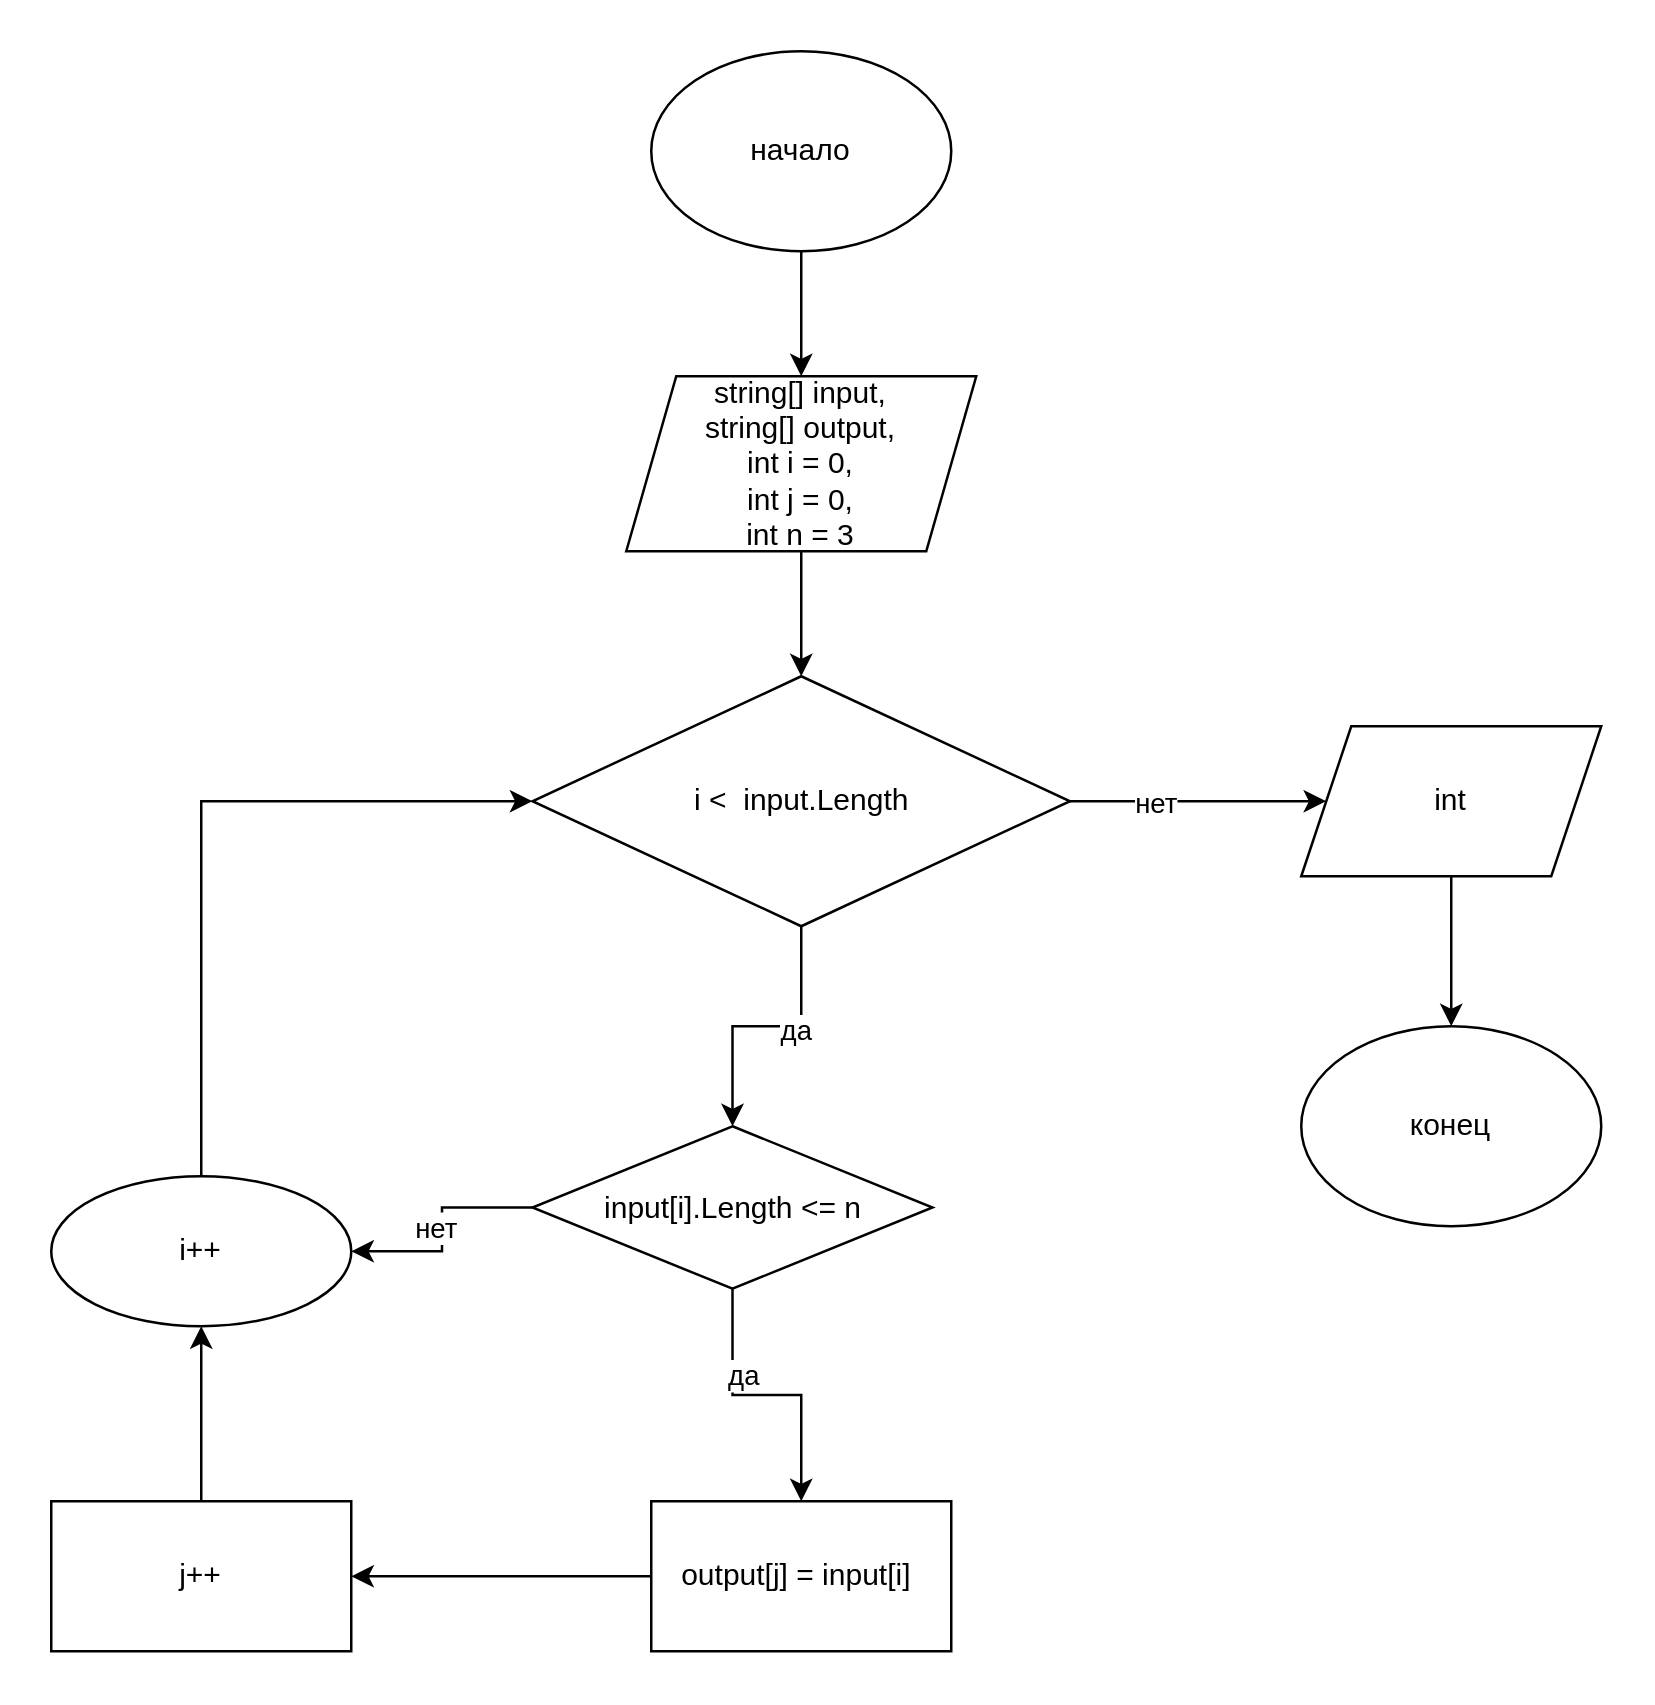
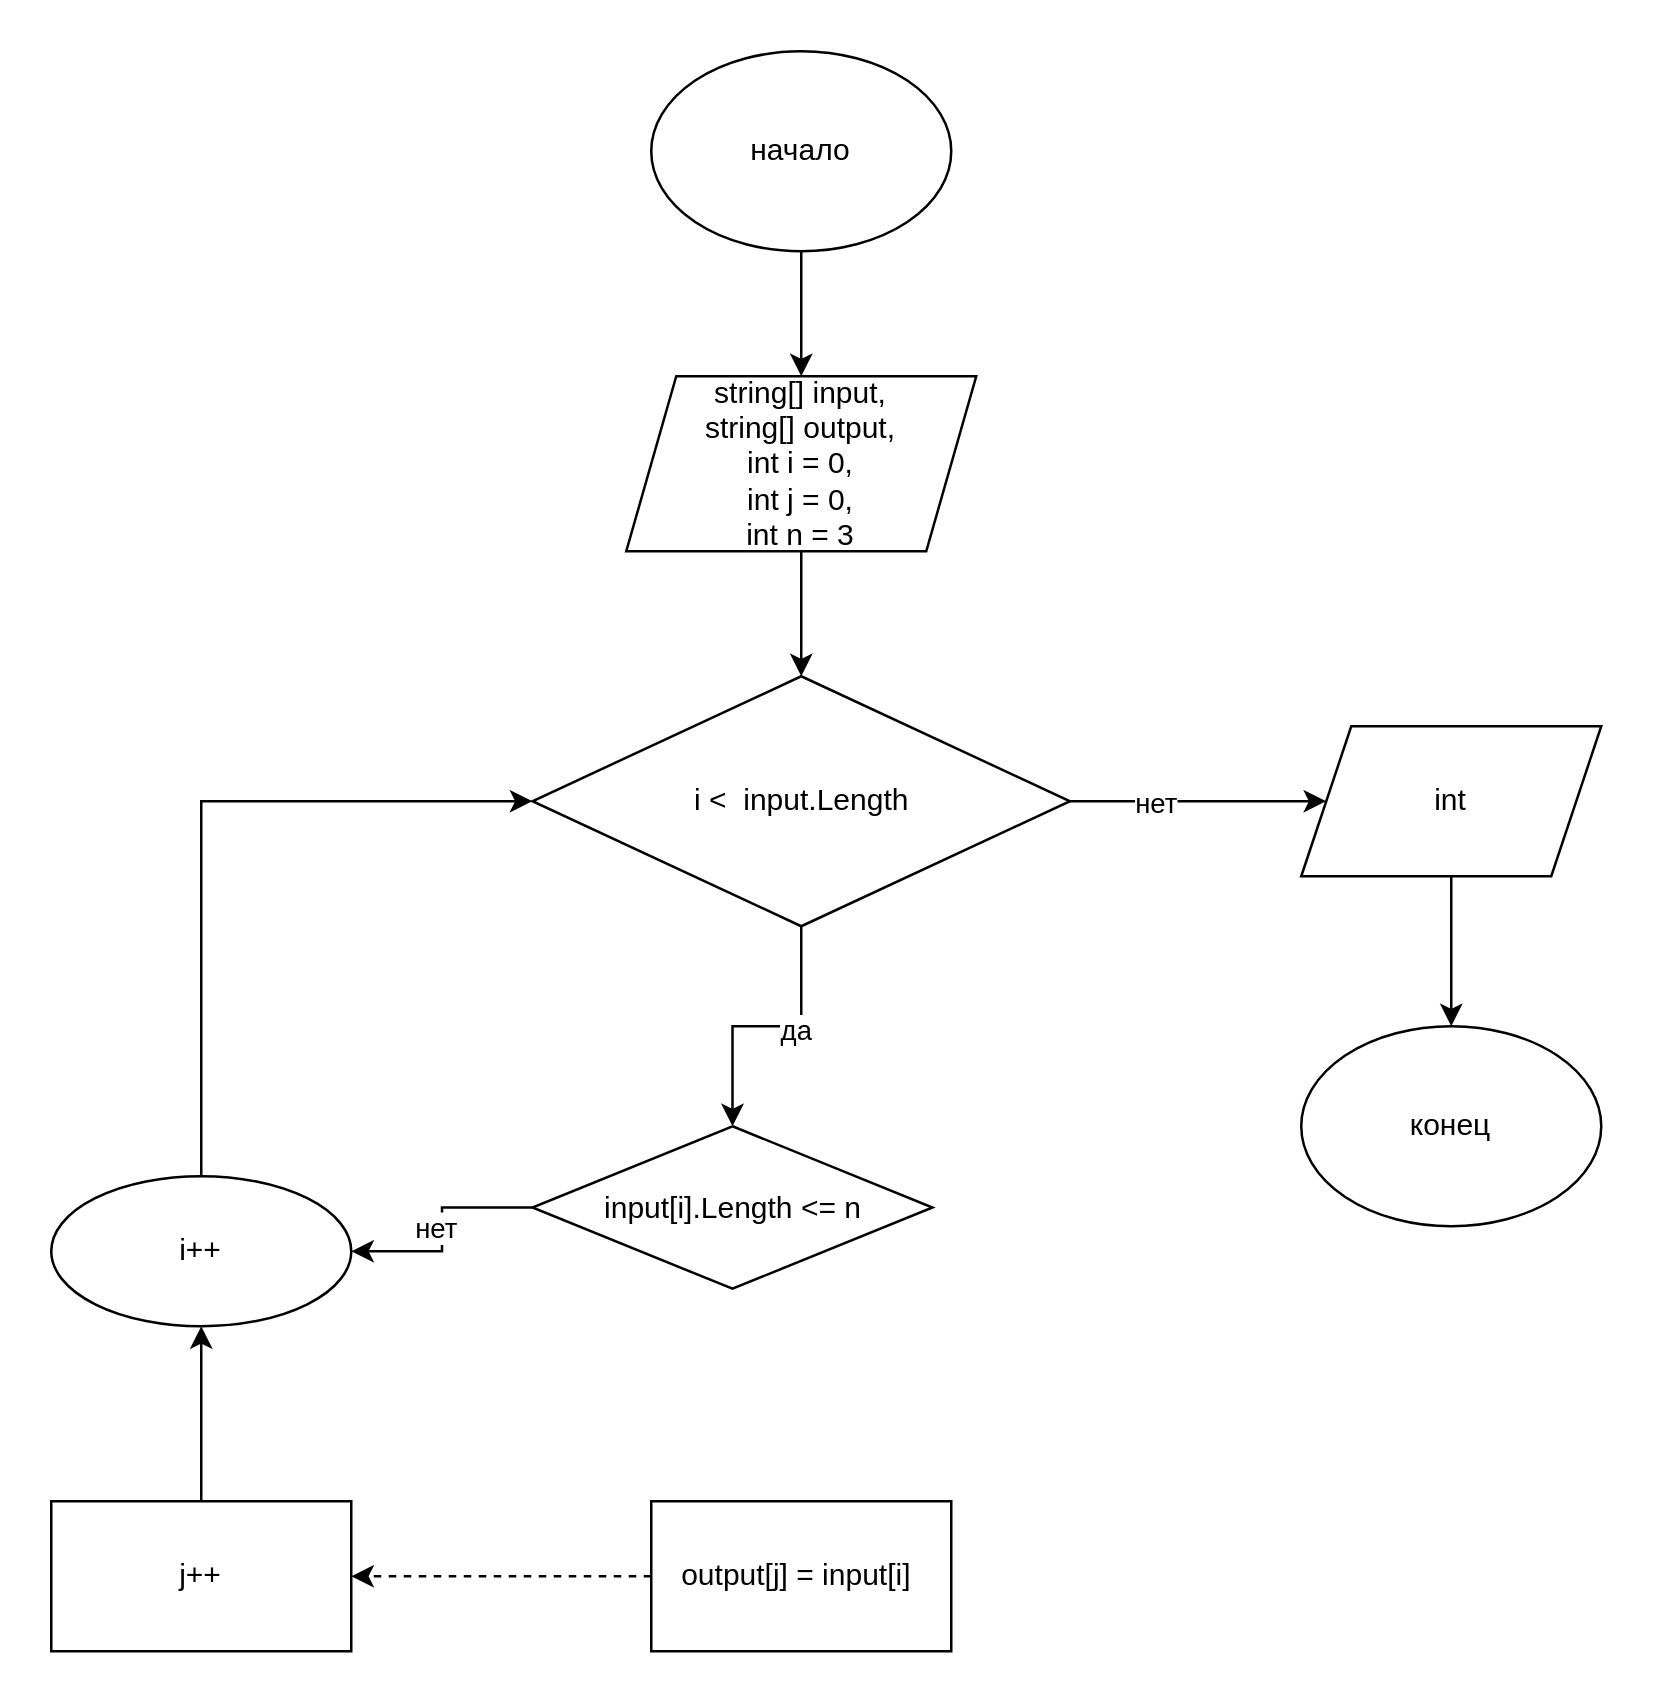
- <mxCell id="12" value="" style="edgeStyle=orthogonalEdgeStyle;rounded=0;orthogonalLoop=1;jettySize=auto;html=1;" parent="1" source="16" target="17" edge="1"><mxGeometry relative="1" as="geometry" /></mxCell>
- <mxCell id="13" value="да" style="edgeLabel;html=1;align=center;verticalAlign=middle;resizable=0;points=[];" parent="12" vertex="1" connectable="0"><mxGeometry x="-0.4" y="4" relative="1" as="geometry"><mxPoint as="offset" /></mxGeometry></mxCell>
- <mxCell id="21" value="" style="endArrow=classic;html=1;rounded=0;exitX=0;exitY=0.5;exitDx=0;exitDy=0;entryX=1;entryY=0.5;entryDx=0;entryDy=0;" parent="1" source="17" target="20" edge="1"><mxGeometry width="50" height="50" relative="1" as="geometry"><mxPoint x="410" y="410" as="sourcePoint" /><mxPoint x="460" y="360" as="targetPoint" /></mxGeometry></mxCell>
+ <mxCell id="21" value="" style="endArrow=classic;html=1;rounded=0;exitX=0;exitY=0.5;exitDx=0;exitDy=0;entryX=1;entryY=0.5;entryDx=0;entryDy=0;dashed=1;" parent="1" source="17" target="20" edge="1"><mxGeometry width="50" height="50" relative="1" as="geometry"><mxPoint x="410" y="410" as="sourcePoint" /><mxPoint x="460" y="360" as="targetPoint" /></mxGeometry></mxCell>
